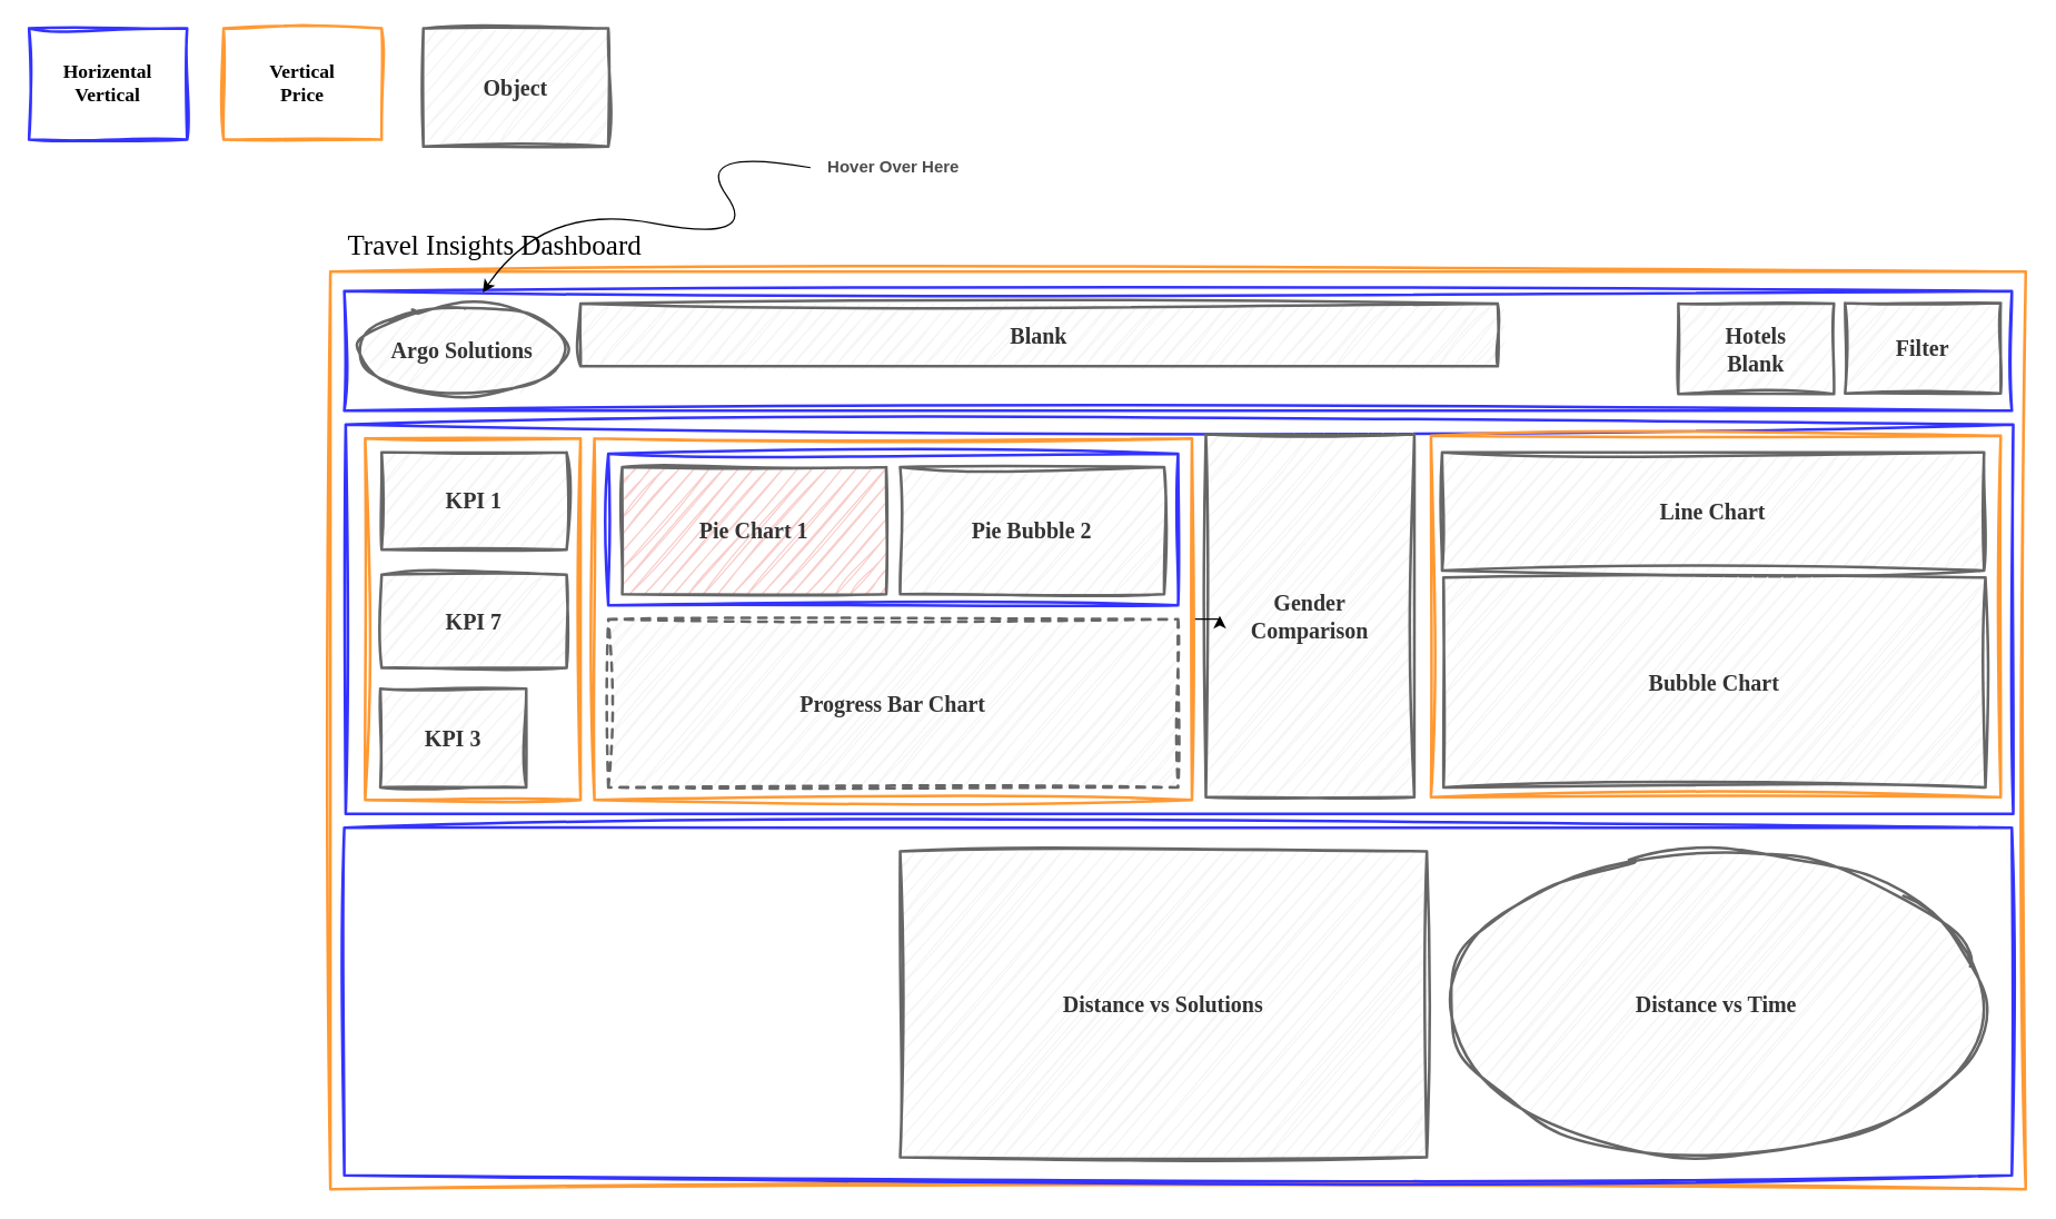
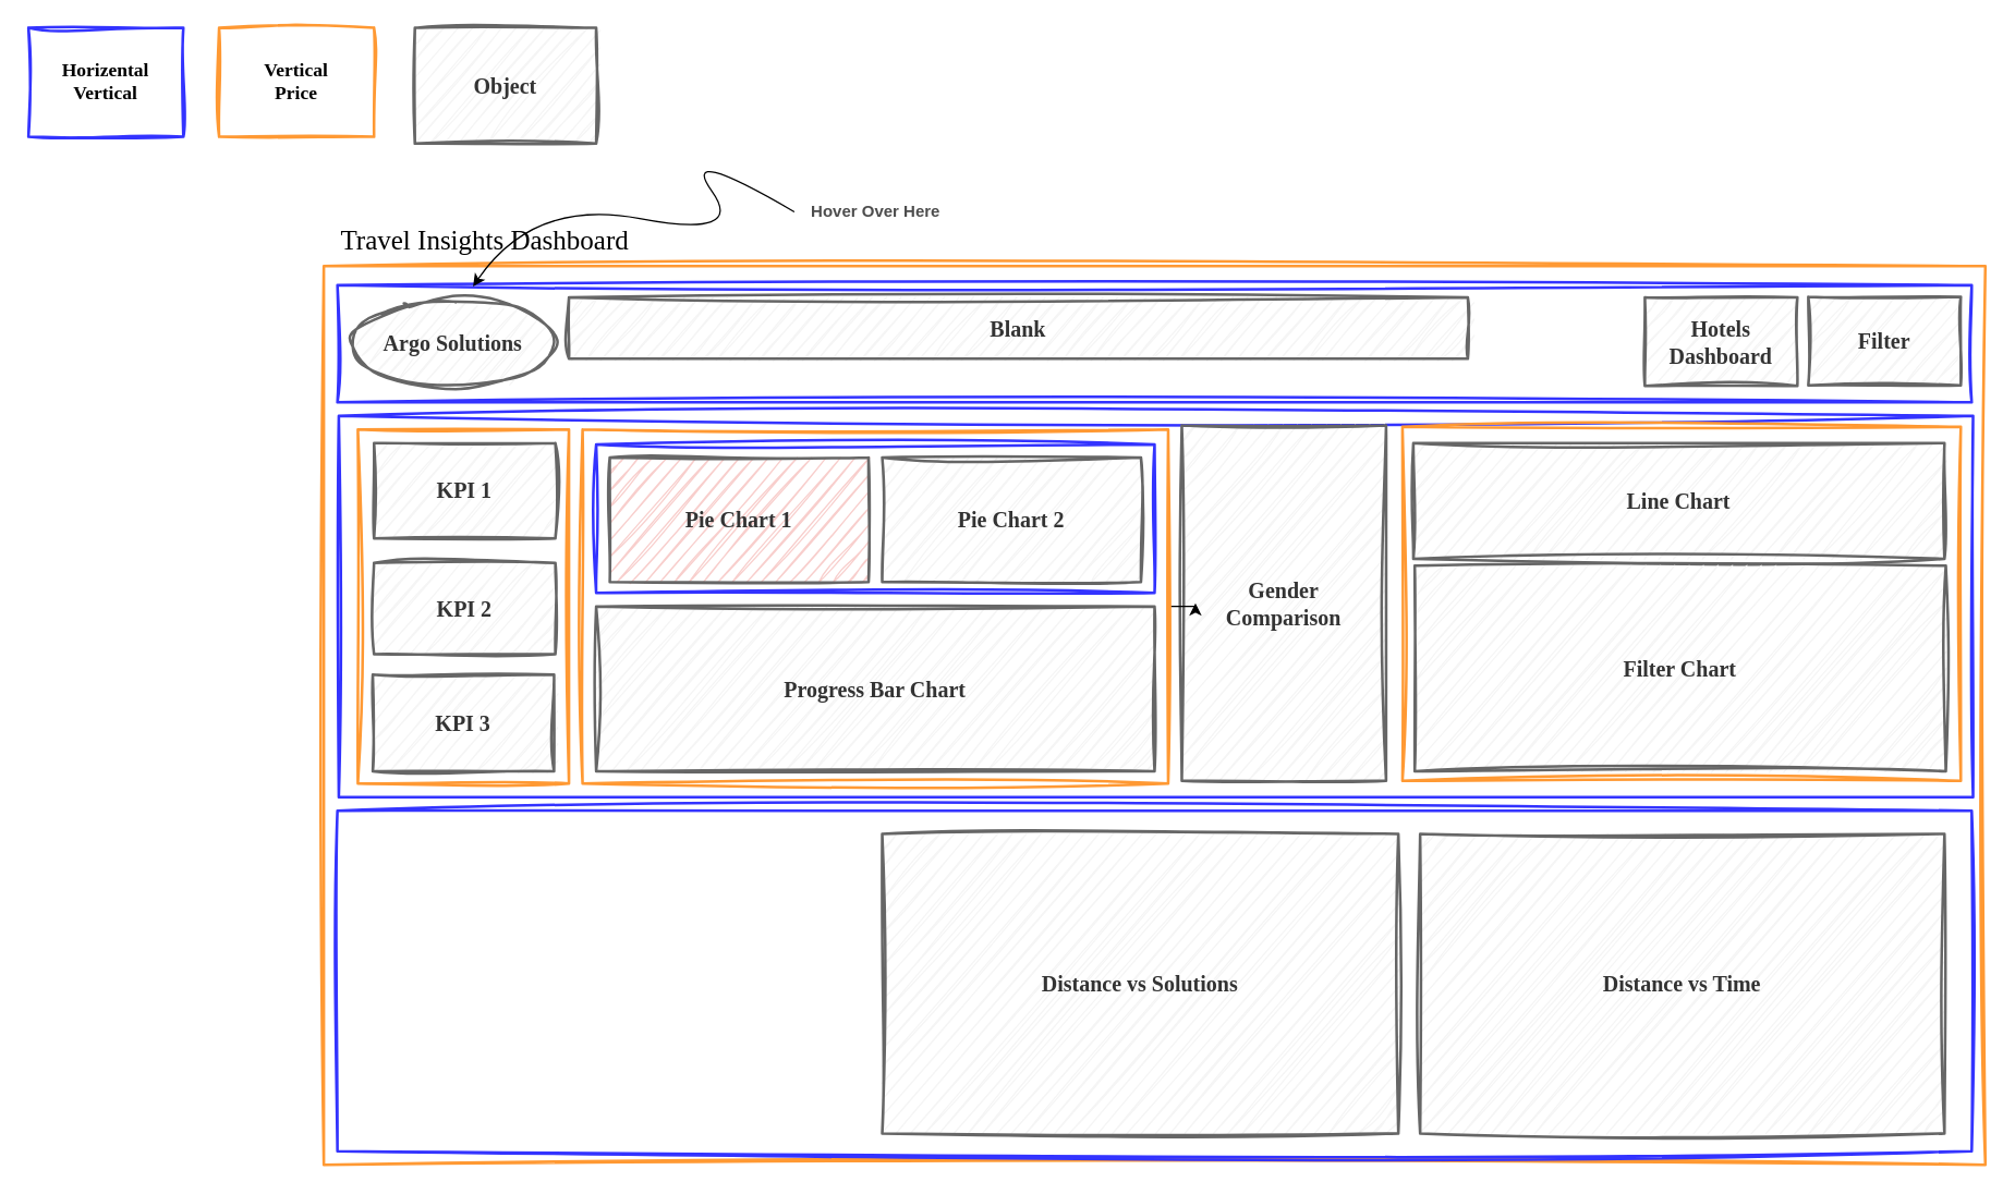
- <mxCell id="31" value="&lt;b&gt;&lt;font style=&quot;color: rgb(77, 77, 77);&quot;&gt;Hover Over Here&lt;/font&gt;&lt;/b&gt;" style="text;html=1;align=center;verticalAlign=middle;resizable=0;points=[];autosize=1;strokeColor=none;fillColor=none;" parent="1" vertex="1"><mxGeometry x="582" width="120" height="30" as="geometry" y="105" /></mxCell>
+ <mxCell id="31" value="&lt;b&gt;&lt;font style=&quot;color: rgb(77, 77, 77);&quot;&gt;Hover Over Here&lt;/font&gt;&lt;/b&gt;" style="text;html=1;align=center;verticalAlign=middle;resizable=0;points=[];autosize=1;strokeColor=none;fillColor=none;" parent="1" vertex="1"><mxGeometry x="582" y="140" width="120" height="30" as="geometry" /></mxCell>
- <mxCell id="26" value="Hotels&lt;div&gt;Blank&lt;/div&gt;" style="rounded=0;whiteSpace=wrap;html=1;fillColor=#f5f5f5;fontColor=#333333;strokeColor=#666666;strokeWidth=2;sketch=1;curveFitting=1;jiggle=2;fontFamily=Architects Daughter;fontSource=https%3A%2F%2Ffonts.googleapis.com%2Fcss%3Ffamily%3DArchitects%2BDaughter;fontSize=16;fontStyle=1" parent="1" vertex="1"><mxGeometry x="1207" y="218" width="112" height="65" as="geometry" /></mxCell>
+ <mxCell id="26" value="Hotels&lt;div&gt;Dashboard&lt;/div&gt;" style="rounded=0;whiteSpace=wrap;html=1;fillColor=#f5f5f5;fontColor=#333333;strokeColor=#666666;strokeWidth=2;sketch=1;curveFitting=1;jiggle=2;fontFamily=Architects Daughter;fontSource=https%3A%2F%2Ffonts.googleapis.com%2Fcss%3Ffamily%3DArchitects%2BDaughter;fontSize=16;fontStyle=1" parent="1" vertex="1"><mxGeometry x="1207" y="218" width="112" height="65" as="geometry" /></mxCell>
- <mxCell id="29" value="Pie Bubble 2" style="rounded=0;whiteSpace=wrap;html=1;fillColor=#f5f5f5;fontColor=#333333;strokeColor=#666666;strokeWidth=2;sketch=1;curveFitting=1;jiggle=2;fontFamily=Architects Daughter;fontSource=https%3A%2F%2Ffonts.googleapis.com%2Fcss%3Ffamily%3DArchitects%2BDaughter;fontSize=16;fontStyle=1" parent="1" vertex="1"><mxGeometry x="647" y="335.5" width="190" height="91.5" as="geometry" /></mxCell>
+ <mxCell id="29" value="Pie Chart 2" style="rounded=0;whiteSpace=wrap;html=1;fillColor=#f5f5f5;fontColor=#333333;strokeColor=#666666;strokeWidth=2;sketch=1;curveFitting=1;jiggle=2;fontFamily=Architects Daughter;fontSource=https%3A%2F%2Ffonts.googleapis.com%2Fcss%3Ffamily%3DArchitects%2BDaughter;fontSize=16;fontStyle=1" parent="1" vertex="1"><mxGeometry x="647" y="335.5" width="190" height="91.5" as="geometry" /></mxCell>
- <mxCell id="18" value="KPI 7" style="rounded=0;whiteSpace=wrap;html=1;fillColor=#f5f5f5;fontColor=#333333;strokeColor=#666666;strokeWidth=2;sketch=1;curveFitting=1;jiggle=2;fontFamily=Architects Daughter;fontSource=https%3A%2F%2Ffonts.googleapis.com%2Fcss%3Ffamily%3DArchitects%2BDaughter;fontSize=16;fontStyle=1" parent="1" vertex="1"><mxGeometry x="273.88" y="413" width="133.12" height="67" as="geometry" /></mxCell>
+ <mxCell id="18" value="KPI 2" style="rounded=0;whiteSpace=wrap;html=1;fillColor=#f5f5f5;fontColor=#333333;strokeColor=#666666;strokeWidth=2;sketch=1;curveFitting=1;jiggle=2;fontFamily=Architects Daughter;fontSource=https%3A%2F%2Ffonts.googleapis.com%2Fcss%3Ffamily%3DArchitects%2BDaughter;fontSize=16;fontStyle=1" parent="1" vertex="1"><mxGeometry x="273.88" y="413" width="133.12" height="67" as="geometry" /></mxCell>
- <mxCell id="23" value="Bubble Chart" style="rounded=0;whiteSpace=wrap;html=1;fillColor=#f5f5f5;fontColor=#333333;strokeColor=#666666;strokeWidth=2;sketch=1;curveFitting=1;jiggle=2;fontFamily=Architects Daughter;fontSource=https%3A%2F%2Ffonts.googleapis.com%2Fcss%3Ffamily%3DArchitects%2BDaughter;fontSize=16;fontStyle=1" parent="1" vertex="1"><mxGeometry x="1038" y="415" width="390" height="151" as="geometry" /></mxCell>
+ <mxCell id="23" value="Filter Chart" style="rounded=0;whiteSpace=wrap;html=1;fillColor=#f5f5f5;fontColor=#333333;strokeColor=#666666;strokeWidth=2;sketch=1;curveFitting=1;jiggle=2;fontFamily=Architects Daughter;fontSource=https%3A%2F%2Ffonts.googleapis.com%2Fcss%3Ffamily%3DArchitects%2BDaughter;fontSize=16;fontStyle=1" parent="1" vertex="1"><mxGeometry x="1038" y="415" width="390" height="151" as="geometry" /></mxCell>
- <mxCell id="16" value="Progress Bar Chart" style="rounded=0;whiteSpace=wrap;html=1;fillColor=#f5f5f5;fontColor=#333333;strokeColor=#666666;strokeWidth=2;sketch=1;curveFitting=1;jiggle=2;fontFamily=Architects Daughter;fontSource=https%3A%2F%2Ffonts.googleapis.com%2Fcss%3Ffamily%3DArchitects%2BDaughter;fontSize=16;fontStyle=1;dashed=1;" parent="1" vertex="1"><mxGeometry x="437" y="445" width="410" height="121" as="geometry" /></mxCell>
+ <mxCell id="16" value="Progress Bar Chart" style="rounded=0;whiteSpace=wrap;html=1;fillColor=#f5f5f5;fontColor=#333333;strokeColor=#666666;strokeWidth=2;sketch=1;curveFitting=1;jiggle=2;fontFamily=Architects Daughter;fontSource=https%3A%2F%2Ffonts.googleapis.com%2Fcss%3Ffamily%3DArchitects%2BDaughter;fontSize=16;fontStyle=1" parent="1" vertex="1"><mxGeometry x="437" y="445" width="410" height="121" as="geometry" /></mxCell>
- <mxCell id="19" value="KPI 3" style="rounded=0;whiteSpace=wrap;html=1;fillColor=#f5f5f5;fontColor=#333333;strokeColor=#666666;strokeWidth=2;sketch=1;curveFitting=1;jiggle=2;fontFamily=Architects Daughter;fontSource=https%3A%2F%2Ffonts.googleapis.com%2Fcss%3Ffamily%3DArchitects%2BDaughter;fontSize=16;fontStyle=1" parent="1" vertex="1"><mxGeometry x="272.94" y="495" width="105" height="71" as="geometry" /></mxCell>
+ <mxCell id="19" value="KPI 3" style="rounded=0;whiteSpace=wrap;html=1;fillColor=#f5f5f5;fontColor=#333333;strokeColor=#666666;strokeWidth=2;sketch=1;curveFitting=1;jiggle=2;fontFamily=Architects Daughter;fontSource=https%3A%2F%2Ffonts.googleapis.com%2Fcss%3Ffamily%3DArchitects%2BDaughter;fontSize=16;fontStyle=1" parent="1" vertex="1"><mxGeometry x="272.94" y="495" width="133.12" height="71" as="geometry" /></mxCell>
- <mxCell id="21" value="Distance vs Time" style="ellipse;whiteSpace=wrap;html=1;fillColor=#f5f5f5;fontColor=#333333;strokeColor=#666666;strokeWidth=2;sketch=1;curveFitting=1;jiggle=2;fontFamily=Architects Daughter;fontSource=https%3A%2F%2Ffonts.googleapis.com%2Fcss%3Ffamily%3DArchitects%2BDaughter;fontSize=16;fontStyle=1;" parent="1" vertex="1"><mxGeometry x="1042" y="612" width="385" height="220" as="geometry" /></mxCell>
+ <mxCell id="21" value="Distance vs Time" style="rounded=0;whiteSpace=wrap;html=1;fillColor=#f5f5f5;fontColor=#333333;strokeColor=#666666;strokeWidth=2;sketch=1;curveFitting=1;jiggle=2;fontFamily=Architects Daughter;fontSource=https%3A%2F%2Ffonts.googleapis.com%2Fcss%3Ffamily%3DArchitects%2BDaughter;fontSize=16;fontStyle=1" parent="1" vertex="1"><mxGeometry x="1042" y="612" width="385" height="220" as="geometry" /></mxCell>
